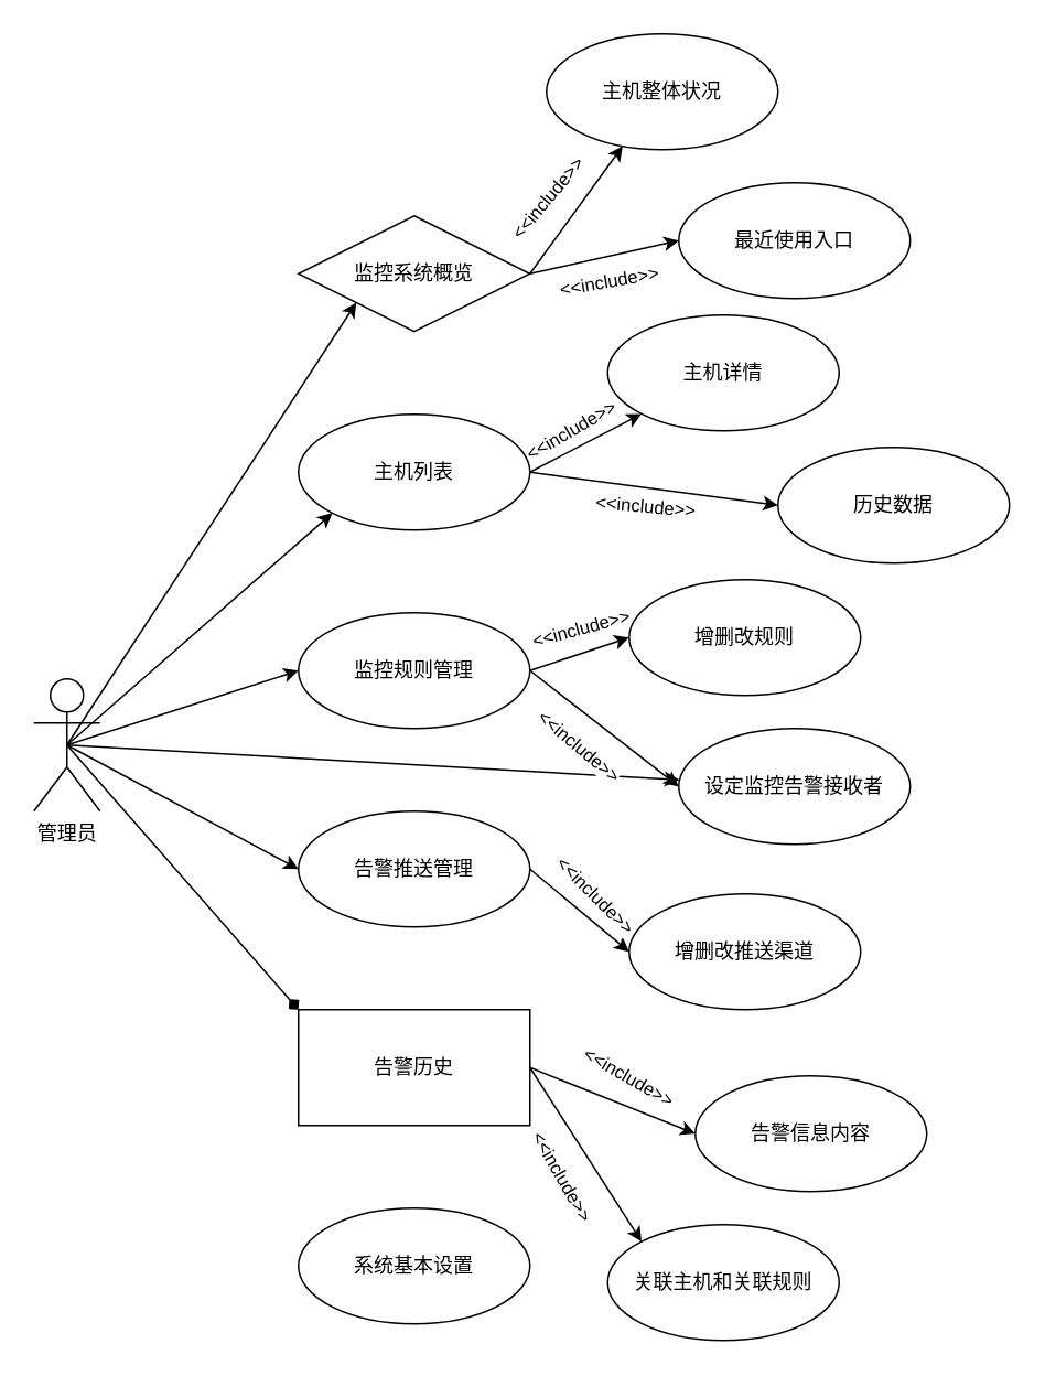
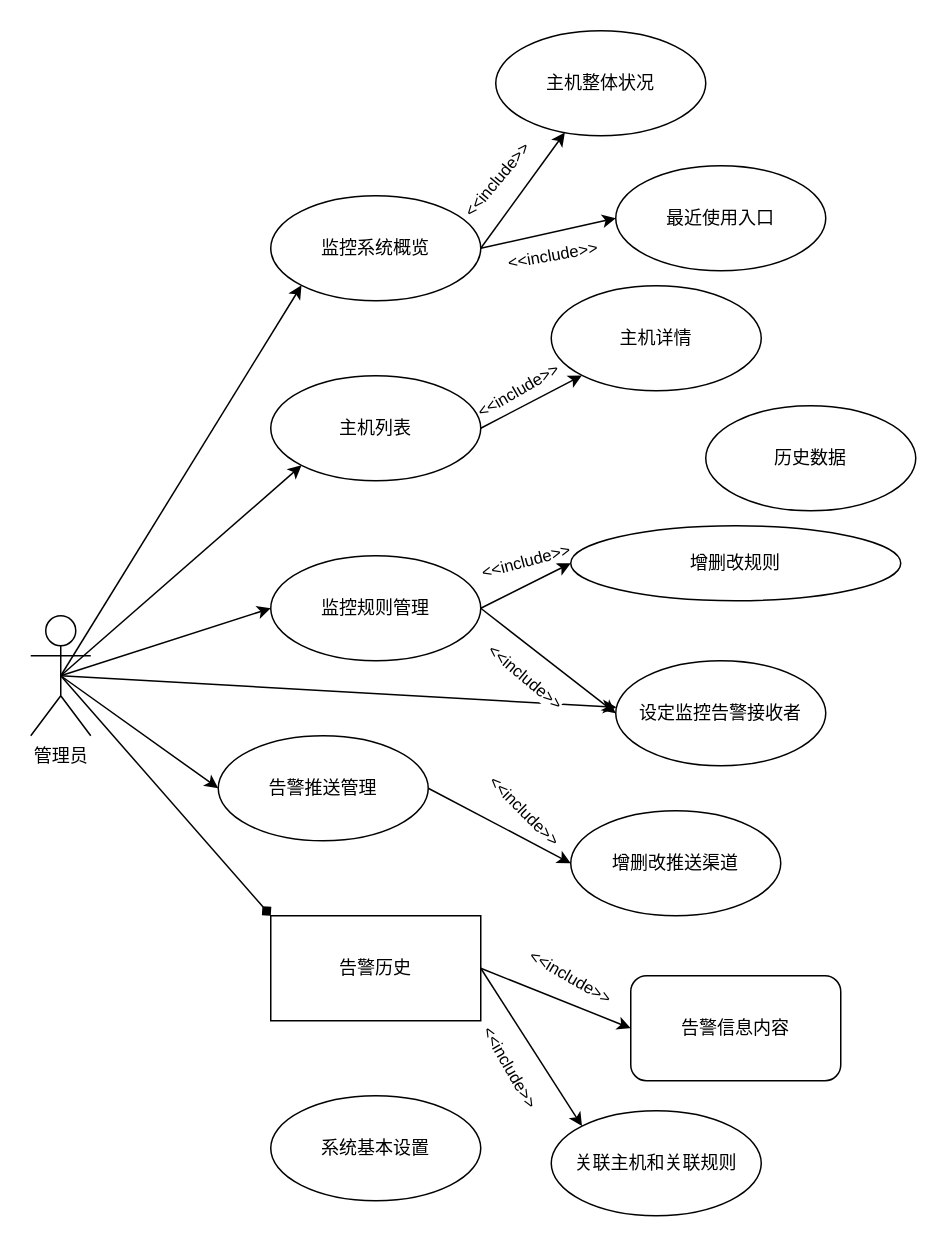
- <mxCell id="13" value="监控系统概览" style="rhombus;whiteSpace=wrap;html=1;" parent="1" vertex="1"><mxGeometry x="180" y="130" width="140" height="70" as="geometry" /></mxCell>
+ <mxCell id="13" value="监控系统概览" style="ellipse;whiteSpace=wrap;html=1;" parent="1" vertex="1"><mxGeometry x="180" y="130" width="140" height="70" as="geometry" /></mxCell>
- <mxCell id="16" style="edgeStyle=none;rounded=0;orthogonalLoop=1;jettySize=auto;html=1;exitX=1;exitY=0.5;exitDx=0;exitDy=0;entryX=0;entryY=0.5;entryDx=0;entryDy=0;" parent="1" source="18" target="36" edge="1"><mxGeometry relative="1" as="geometry" /></mxCell>
- <mxCell id="17" value="&amp;lt;&amp;lt;include&amp;gt;&amp;gt;" style="edgeLabel;html=1;align=center;verticalAlign=middle;resizable=0;points=[];rotation=5;" vertex="1" connectable="0" parent="16"><mxGeometry x="0.335" y="-1" relative="1" as="geometry"><mxPoint x="-29.98" y="5.66" as="offset" /></mxGeometry></mxCell>
- <mxCell id="37" value="增删改规则" style="ellipse;whiteSpace=wrap;html=1;" parent="1" vertex="1"><mxGeometry x="380" y="350" width="140" height="70" as="geometry" /></mxCell>
+ <mxCell id="37" value="增删改规则" style="ellipse;whiteSpace=wrap;html=1;" parent="1" vertex="1"><mxGeometry x="380" y="350" width="220" height="50" as="geometry" /></mxCell>
- <mxCell id="26" value="告警推送管理" style="ellipse;whiteSpace=wrap;html=1;" parent="1" vertex="1"><mxGeometry x="180" y="490" width="140" height="70" as="geometry" /></mxCell>
+ <mxCell id="26" value="告警推送管理" style="ellipse;whiteSpace=wrap;html=1;" parent="1" vertex="1"><mxGeometry x="145" y="490" width="140" height="70" as="geometry" /></mxCell>
- <mxCell id="40" value="告警信息内容" style="ellipse;whiteSpace=wrap;html=1;" parent="1" vertex="1"><mxGeometry x="420" y="650" width="140" height="70" as="geometry" /></mxCell>
+ <mxCell id="40" value="告警信息内容" style="whiteSpace=wrap;html=1;rounded=1;" parent="1" vertex="1"><mxGeometry x="420" y="650" width="140" height="70" as="geometry" /></mxCell>
